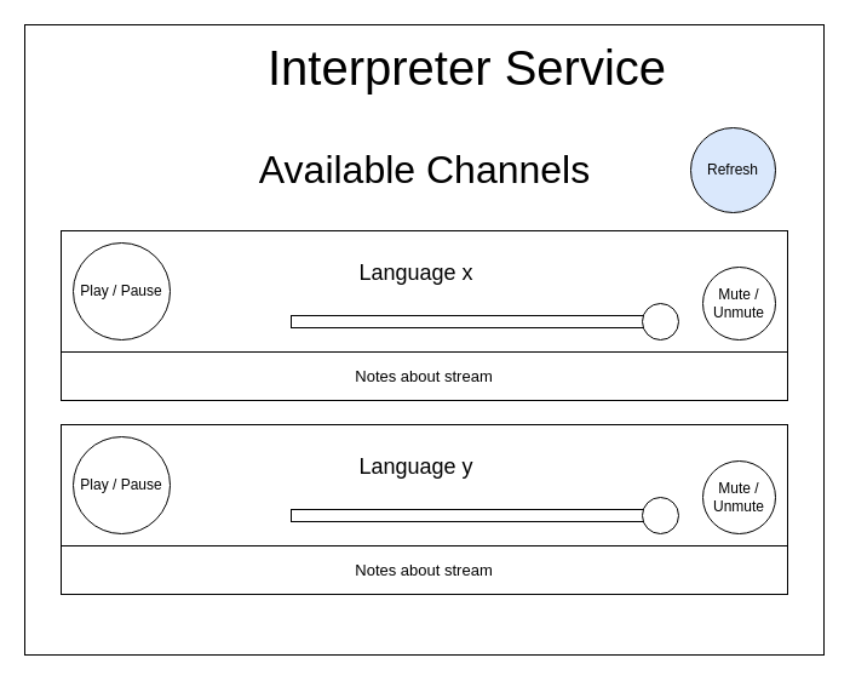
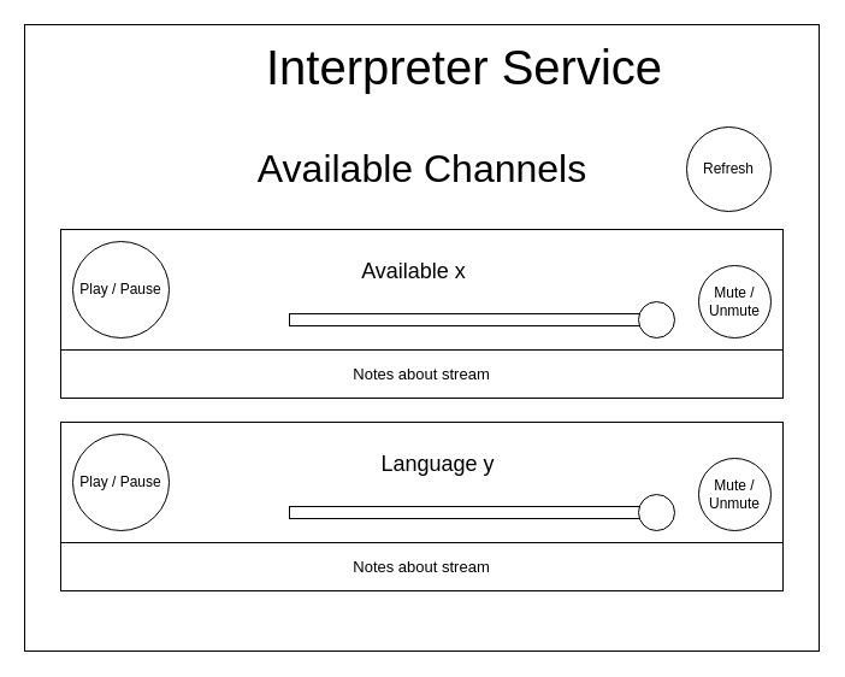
- <mxCell id="9" value="Refresh" style="ellipse;whiteSpace=wrap;html=1;aspect=fixed;fillColor=#dae8fc;" vertex="1" parent="1"><mxGeometry x="570" y="105" width="70" height="70" as="geometry" /></mxCell>
+ <mxCell id="9" value="Refresh" style="ellipse;whiteSpace=wrap;html=1;aspect=fixed;" vertex="1" parent="1"><mxGeometry x="570" y="105" width="70" height="70" as="geometry" /></mxCell>
- <mxCell id="8" value="&lt;font style=&quot;font-size: 18px&quot;&gt;Language x&lt;/font&gt;" style="text;html=1;strokeColor=none;fillColor=none;align=center;verticalAlign=middle;whiteSpace=wrap;rounded=0;" vertex="1" parent="1"><mxGeometry x="238" y="200" width="211" height="50" as="geometry" /></mxCell>
+ <mxCell id="8" value="&lt;font style=&quot;font-size: 18px&quot;&gt;Available x&lt;/font&gt;" style="text;html=1;strokeColor=none;fillColor=none;align=center;verticalAlign=middle;whiteSpace=wrap;rounded=0;" vertex="1" parent="1"><mxGeometry x="238" y="200" width="211" height="50" as="geometry" /></mxCell>
- <mxCell id="16" value="&lt;font style=&quot;font-size: 18px&quot;&gt;Language y&lt;/font&gt;" style="text;html=1;strokeColor=none;fillColor=none;align=center;verticalAlign=middle;whiteSpace=wrap;rounded=0;" vertex="1" parent="1"><mxGeometry x="238" y="360" width="211" height="50" as="geometry" /></mxCell>
+ <mxCell id="16" value="&lt;font style=&quot;font-size: 18px&quot;&gt;Language y&lt;/font&gt;" style="text;html=1;strokeColor=none;fillColor=none;align=center;verticalAlign=middle;whiteSpace=wrap;rounded=0;" vertex="1" parent="1"><mxGeometry x="258" y="360" width="211" height="50" as="geometry" /></mxCell>
